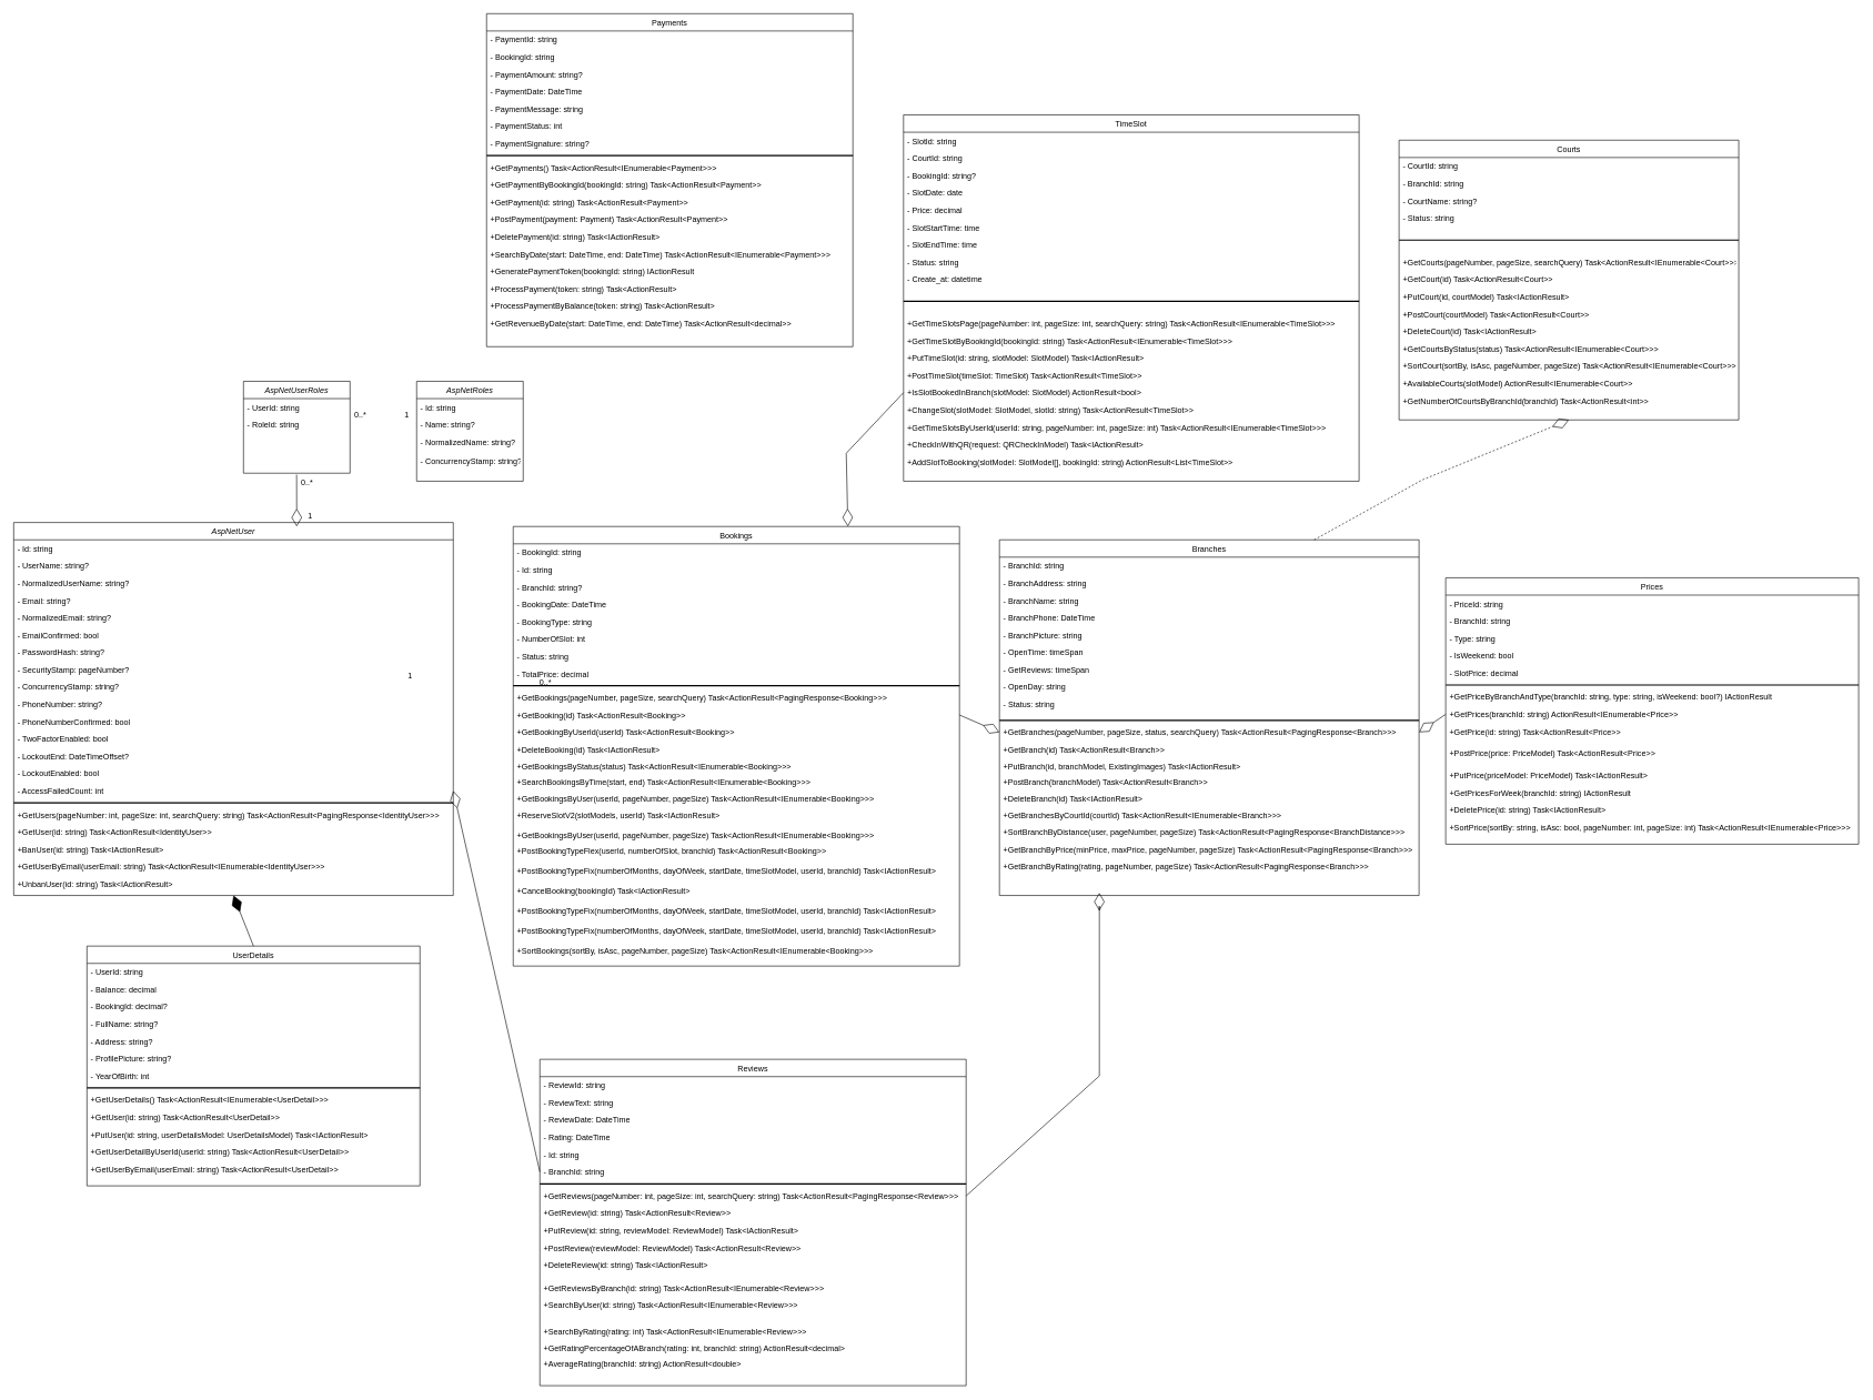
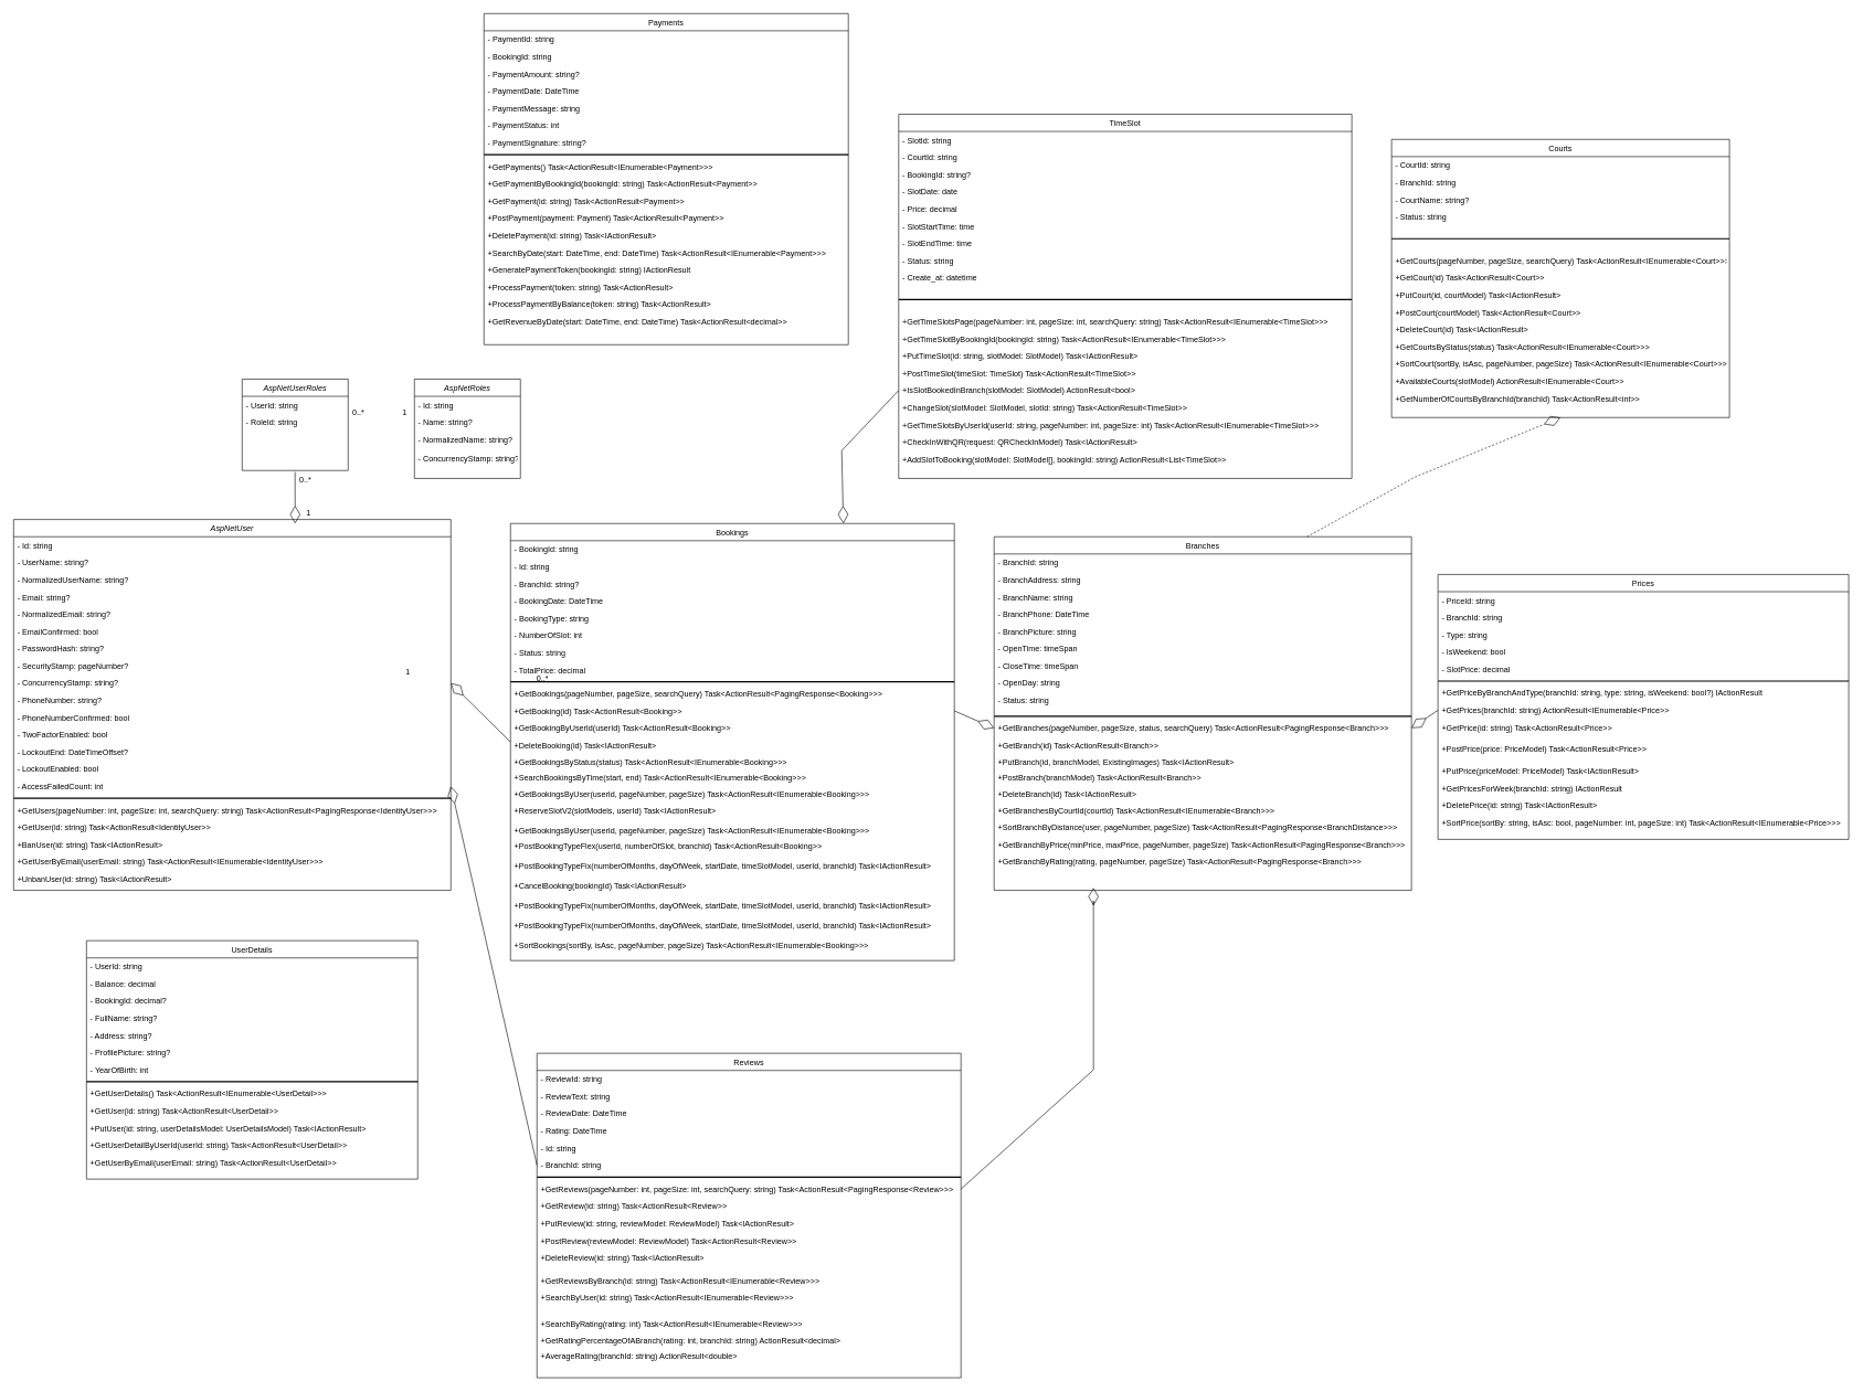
- <mxCell id="140" value="- GetReviews: timeSpan" style="text;align=left;verticalAlign=top;spacingLeft=4;spacingRight=4;overflow=hidden;rotatable=0;points=[[0,0.5],[1,0.5]];portConstraint=eastwest;" parent="133" vertex="1"><mxGeometry y="182" width="630" height="26" as="geometry" /></mxCell>
+ <mxCell id="140" value="- CloseTime: timeSpan" style="text;align=left;verticalAlign=top;spacingLeft=4;spacingRight=4;overflow=hidden;rotatable=0;points=[[0,0.5],[1,0.5]];portConstraint=eastwest;" parent="133" vertex="1"><mxGeometry y="182" width="630" height="26" as="geometry" /></mxCell>
+ <mxCell id="76" value="" style="endArrow=diamondThin;endFill=0;endSize=24;html=1;rounded=0;entryX=1;entryY=0.5;entryDx=0;entryDy=0;exitX=0;exitY=0.5;exitDx=0;exitDy=0;" parent="1" source="38" target="11" edge="1"><mxGeometry width="160" relative="1" as="geometry"><mxPoint x="590" y="1060" as="sourcePoint" /><mxPoint x="750" y="1060" as="targetPoint" /></mxGeometry></mxCell>
- <mxCell id="70" value="" style="endArrow=diamondThin;endFill=1;endSize=24;html=1;rounded=0;entryX=0.5;entryY=1;entryDx=0;entryDy=0;exitX=0.5;exitY=0;exitDx=0;exitDy=0;" parent="1" source="24" target="2" edge="1"><mxGeometry width="160" relative="1" as="geometry"><mxPoint x="810" y="1540" as="sourcePoint" /><mxPoint x="970" y="1540" as="targetPoint" /></mxGeometry></mxCell>
